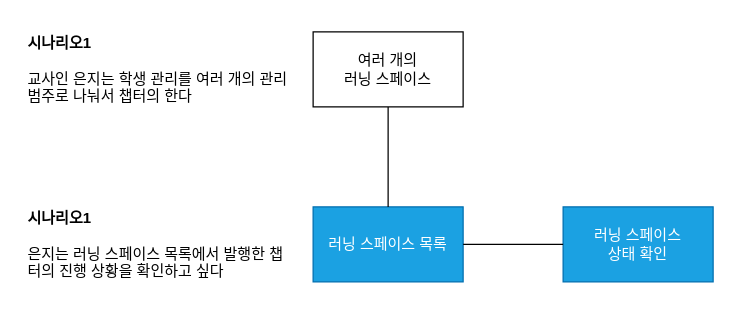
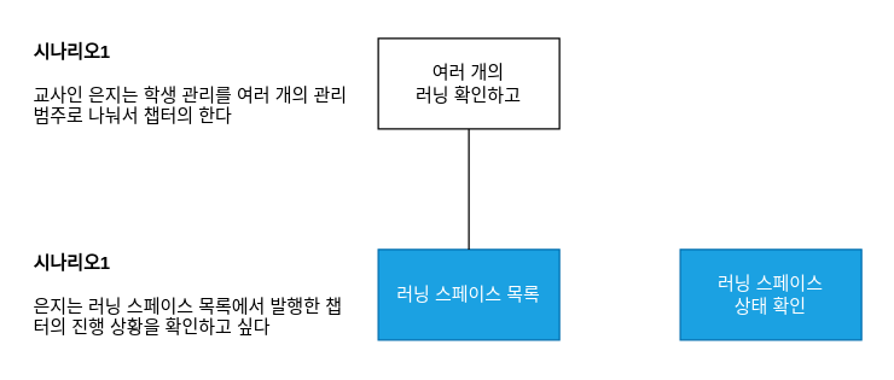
- <mxCell id="2" value="여러 개의 &lt;br&gt;러닝 스페이스" style="rounded=0;whiteSpace=wrap;html=1;" vertex="1" parent="1"><mxGeometry x="250" y="25" width="120" height="60" as="geometry" /></mxCell>
+ <mxCell id="2" value="여러 개의 &lt;br&gt;러닝 확인하고" style="rounded=0;whiteSpace=wrap;html=1;" vertex="1" parent="1"><mxGeometry x="250" y="25" width="120" height="60" as="geometry" /></mxCell>
- <mxCell id="5" value="" style="endArrow=none;html=1;rounded=0;exitX=1;exitY=0.5;exitDx=0;exitDy=0;entryX=0;entryY=0.5;entryDx=0;entryDy=0;" edge="1" parent="1" source="3" target="4"><mxGeometry width="50" height="50" relative="1" as="geometry"><mxPoint x="440" y="235" as="sourcePoint" /><mxPoint x="490" y="185" as="targetPoint" /></mxGeometry></mxCell>
